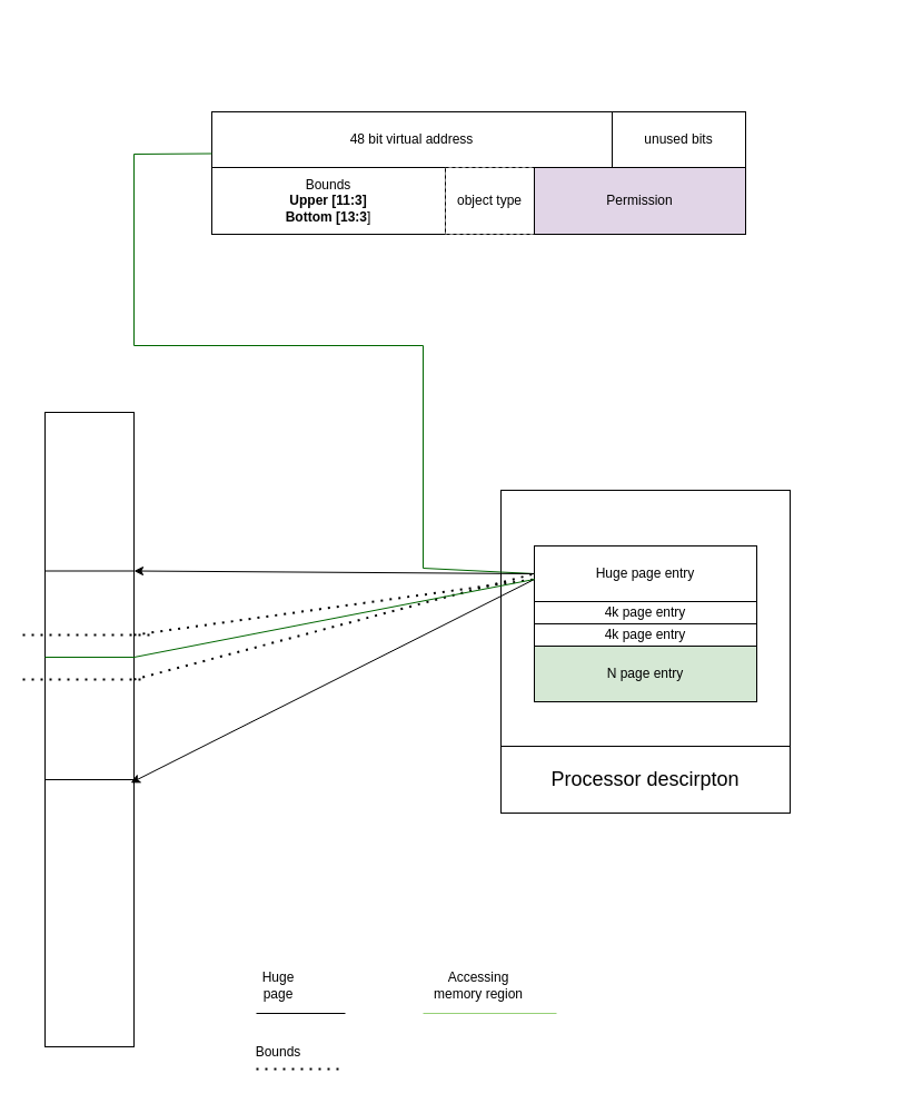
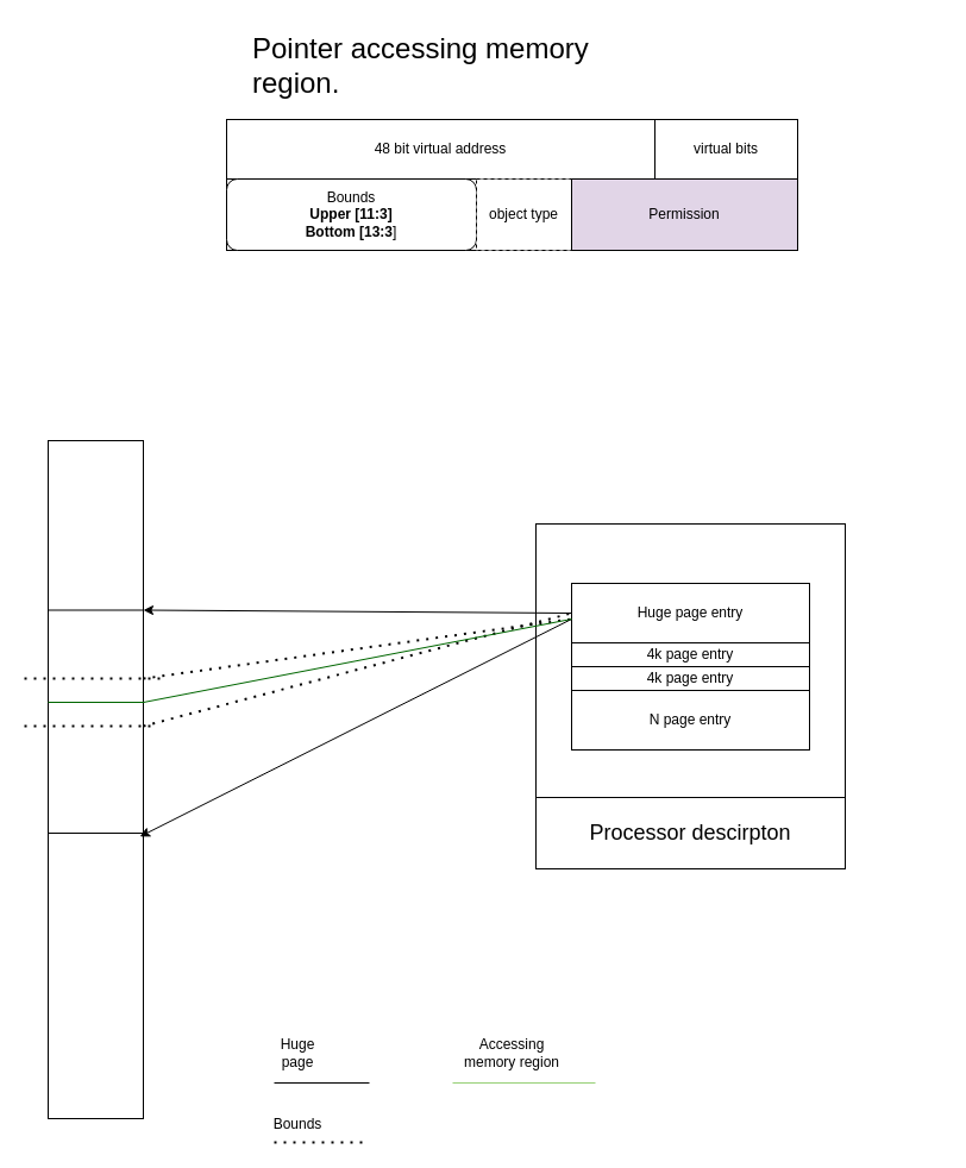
+ <mxCell id="13" value="&lt;h1 style=&quot;margin-top: 0px;&quot;&gt;&lt;span style=&quot;font-weight: normal;&quot;&gt;Pointer accessing memory region.&lt;/span&gt;&lt;/h1&gt;" style="text;html=1;whiteSpace=wrap;overflow=hidden;rounded=0;" parent="1" vertex="1"><mxGeometry x="210" y="20" width="360" height="70" as="geometry" /></mxCell>
- <mxCell id="5" value="unused bits" style="rounded=0;whiteSpace=wrap;html=1;" parent="1" vertex="1"><mxGeometry x="550" y="100" width="120" height="50" as="geometry" /></mxCell>
+ <mxCell id="5" value="virtual bits" style="rounded=0;whiteSpace=wrap;html=1;" parent="1" vertex="1"><mxGeometry x="550" y="100" width="120" height="50" as="geometry" /></mxCell>
- <mxCell id="6" value="Bounds&lt;div&gt;&lt;b&gt;Upper [11:3]&lt;/b&gt;&lt;/div&gt;&lt;div&gt;&lt;b&gt;Bottom [13:3&lt;/b&gt;]&lt;/div&gt;" style="rounded=0;whiteSpace=wrap;html=1;" parent="1" vertex="1"><mxGeometry x="190" y="150" width="210" height="60" as="geometry" /></mxCell>
+ <mxCell id="6" value="Bounds&lt;div&gt;&lt;b&gt;Upper [11:3]&lt;/b&gt;&lt;/div&gt;&lt;div&gt;&lt;b&gt;Bottom [13:3&lt;/b&gt;]&lt;/div&gt;" style="whiteSpace=wrap;html=1;rounded=1;" parent="1" vertex="1"><mxGeometry x="190" y="150" width="210" height="60" as="geometry" /></mxCell>
- <mxCell id="19" value="" style="endArrow=none;html=1;rounded=0;entryX=0;entryY=0.75;entryDx=0;entryDy=0;exitX=0;exitY=0.5;exitDx=0;exitDy=0;fillColor=#97D077;strokeColor=light-dark(#006600,#FFFFFF);" parent="1" source="11" target="4" edge="1"><mxGeometry width="50" height="50" relative="1" as="geometry"><mxPoint x="390" y="540" as="sourcePoint" /><mxPoint x="390" y="410" as="targetPoint" /><Array as="points"><mxPoint x="380" y="510" /><mxPoint x="380" y="310" /><mxPoint x="120" y="310" /><mxPoint x="120" y="138" /></Array></mxGeometry></mxCell>
- <mxCell id="16" value="N page entry" style="rounded=0;whiteSpace=wrap;html=1;fillColor=#d5e8d4;" parent="1" vertex="1"><mxGeometry x="480" y="580" width="200" height="50" as="geometry" /></mxCell>
+ <mxCell id="16" value="N page entry" style="rounded=0;whiteSpace=wrap;html=1;" parent="1" vertex="1"><mxGeometry x="480" y="580" width="200" height="50" as="geometry" /></mxCell>
